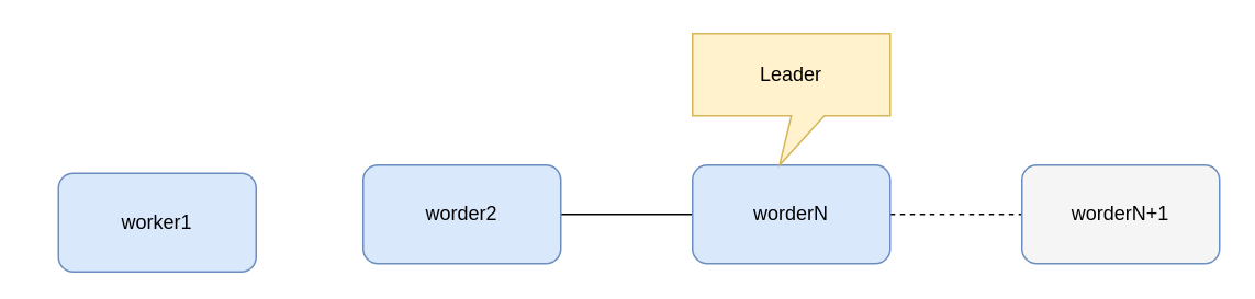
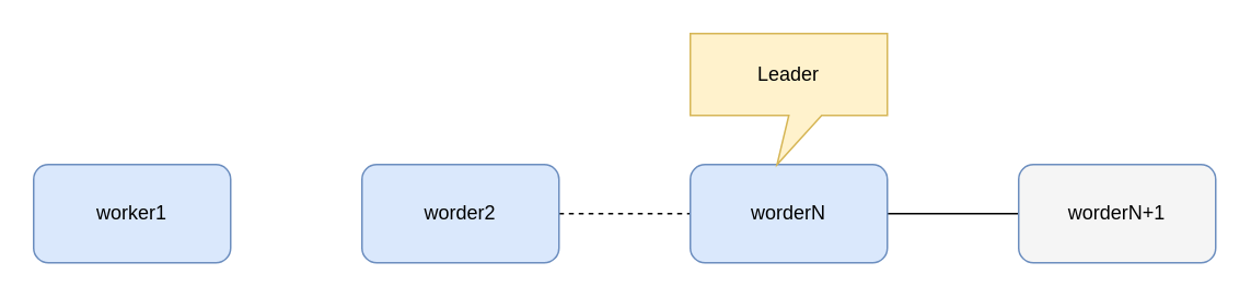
- <mxCell id="2" value="" style="edgeStyle=orthogonalEdgeStyle;rounded=0;orthogonalLoop=1;jettySize=auto;html=1;endArrow=none;endFill=0;" edge="1" parent="1" source="3" target="6"><mxGeometry relative="1" as="geometry" /></mxCell>
+ <mxCell id="2" value="" style="edgeStyle=orthogonalEdgeStyle;rounded=0;orthogonalLoop=1;jettySize=auto;html=1;endArrow=none;endFill=0;dashed=1;" edge="1" parent="1" source="3" target="6"><mxGeometry relative="1" as="geometry" /></mxCell>
- <mxCell id="5" value="" style="edgeStyle=orthogonalEdgeStyle;rounded=0;orthogonalLoop=1;jettySize=auto;html=1;endArrow=none;endFill=0;dashed=1;" edge="1" parent="1" source="6" target="7"><mxGeometry relative="1" as="geometry" /></mxCell>
+ <mxCell id="5" value="" style="edgeStyle=orthogonalEdgeStyle;rounded=0;orthogonalLoop=1;jettySize=auto;html=1;endArrow=none;endFill=0;" edge="1" parent="1" source="6" target="7"><mxGeometry relative="1" as="geometry" /></mxCell>
- <mxCell id="4" value="worker1" style="rounded=1;whiteSpace=wrap;html=1;fillColor=#dae8fc;strokeColor=#6c8ebf;" vertex="1" parent="1"><mxGeometry x="35" y="105" width="120" height="60" as="geometry" /></mxCell>
+ <mxCell id="4" value="worker1" style="rounded=1;whiteSpace=wrap;html=1;fillColor=#dae8fc;strokeColor=#6c8ebf;" vertex="1" parent="1"><mxGeometry x="20" y="100" width="120" height="60" as="geometry" /></mxCell>
